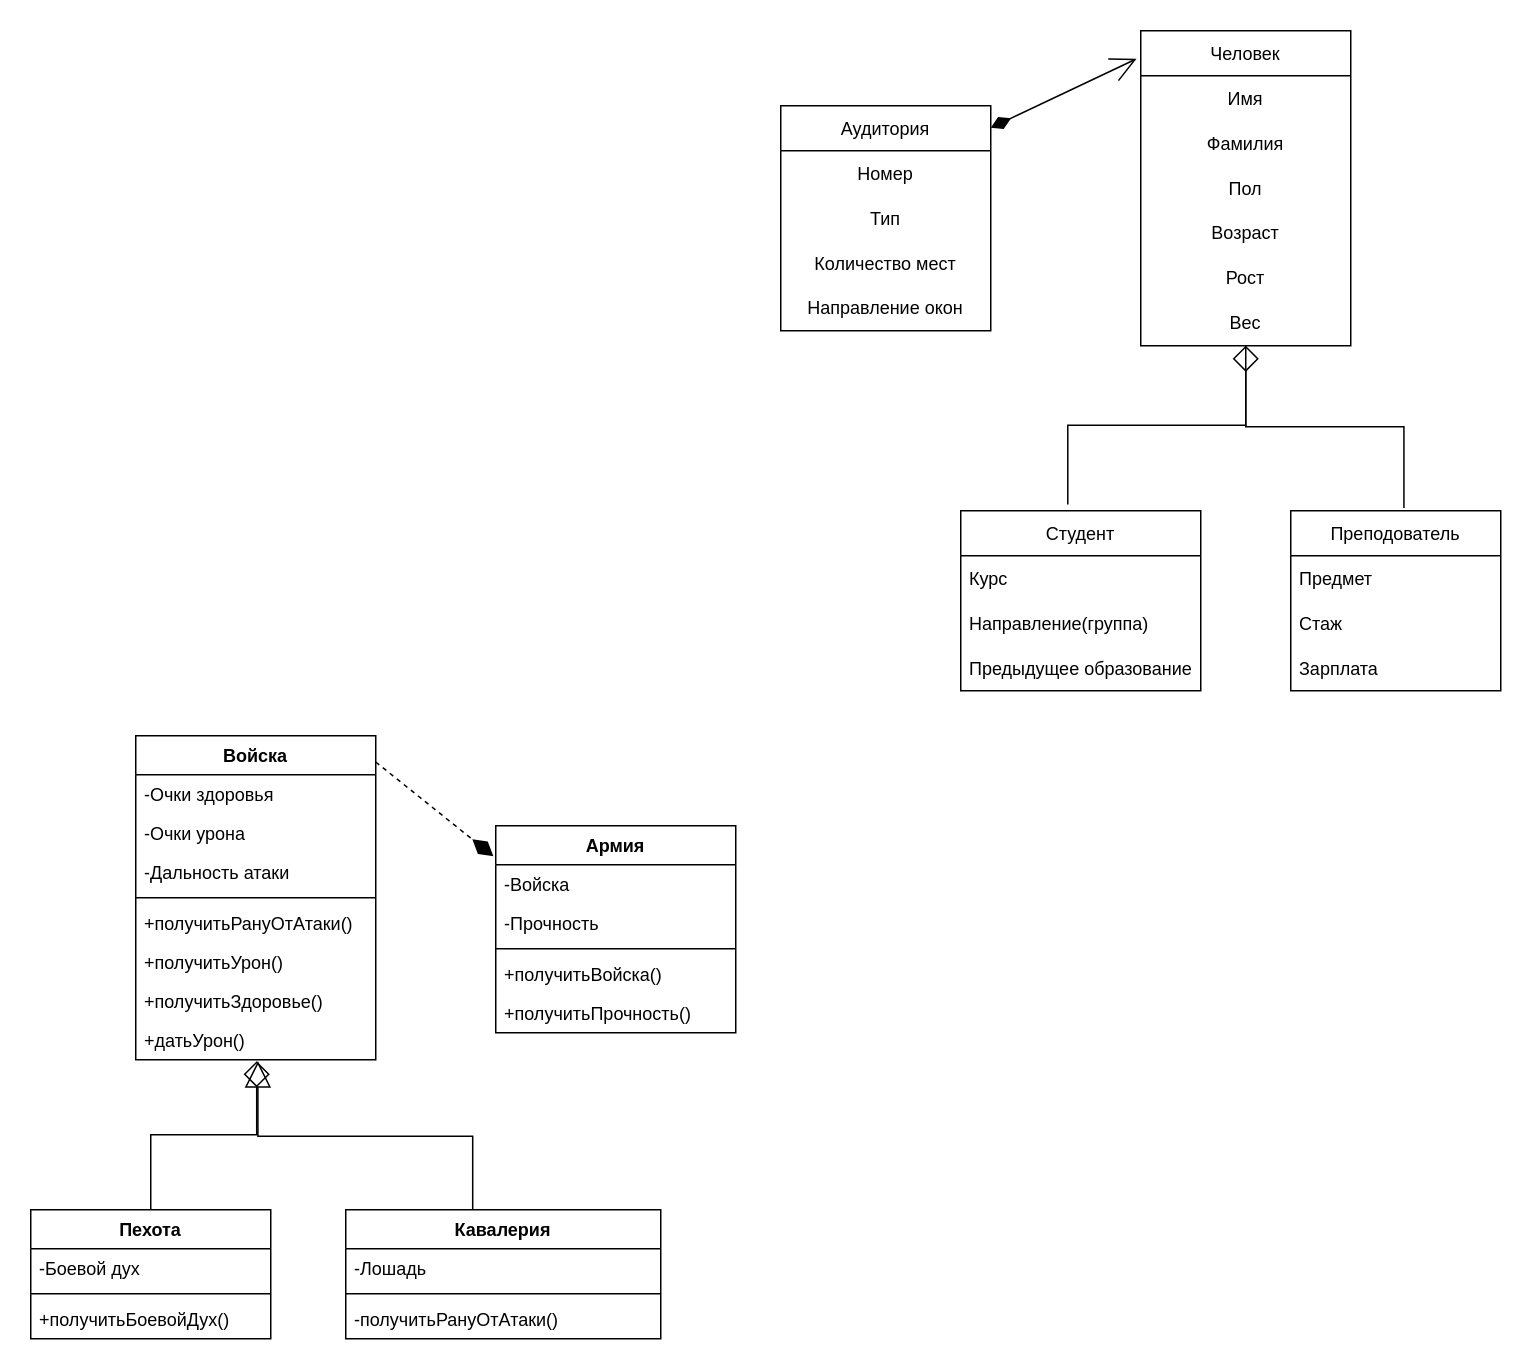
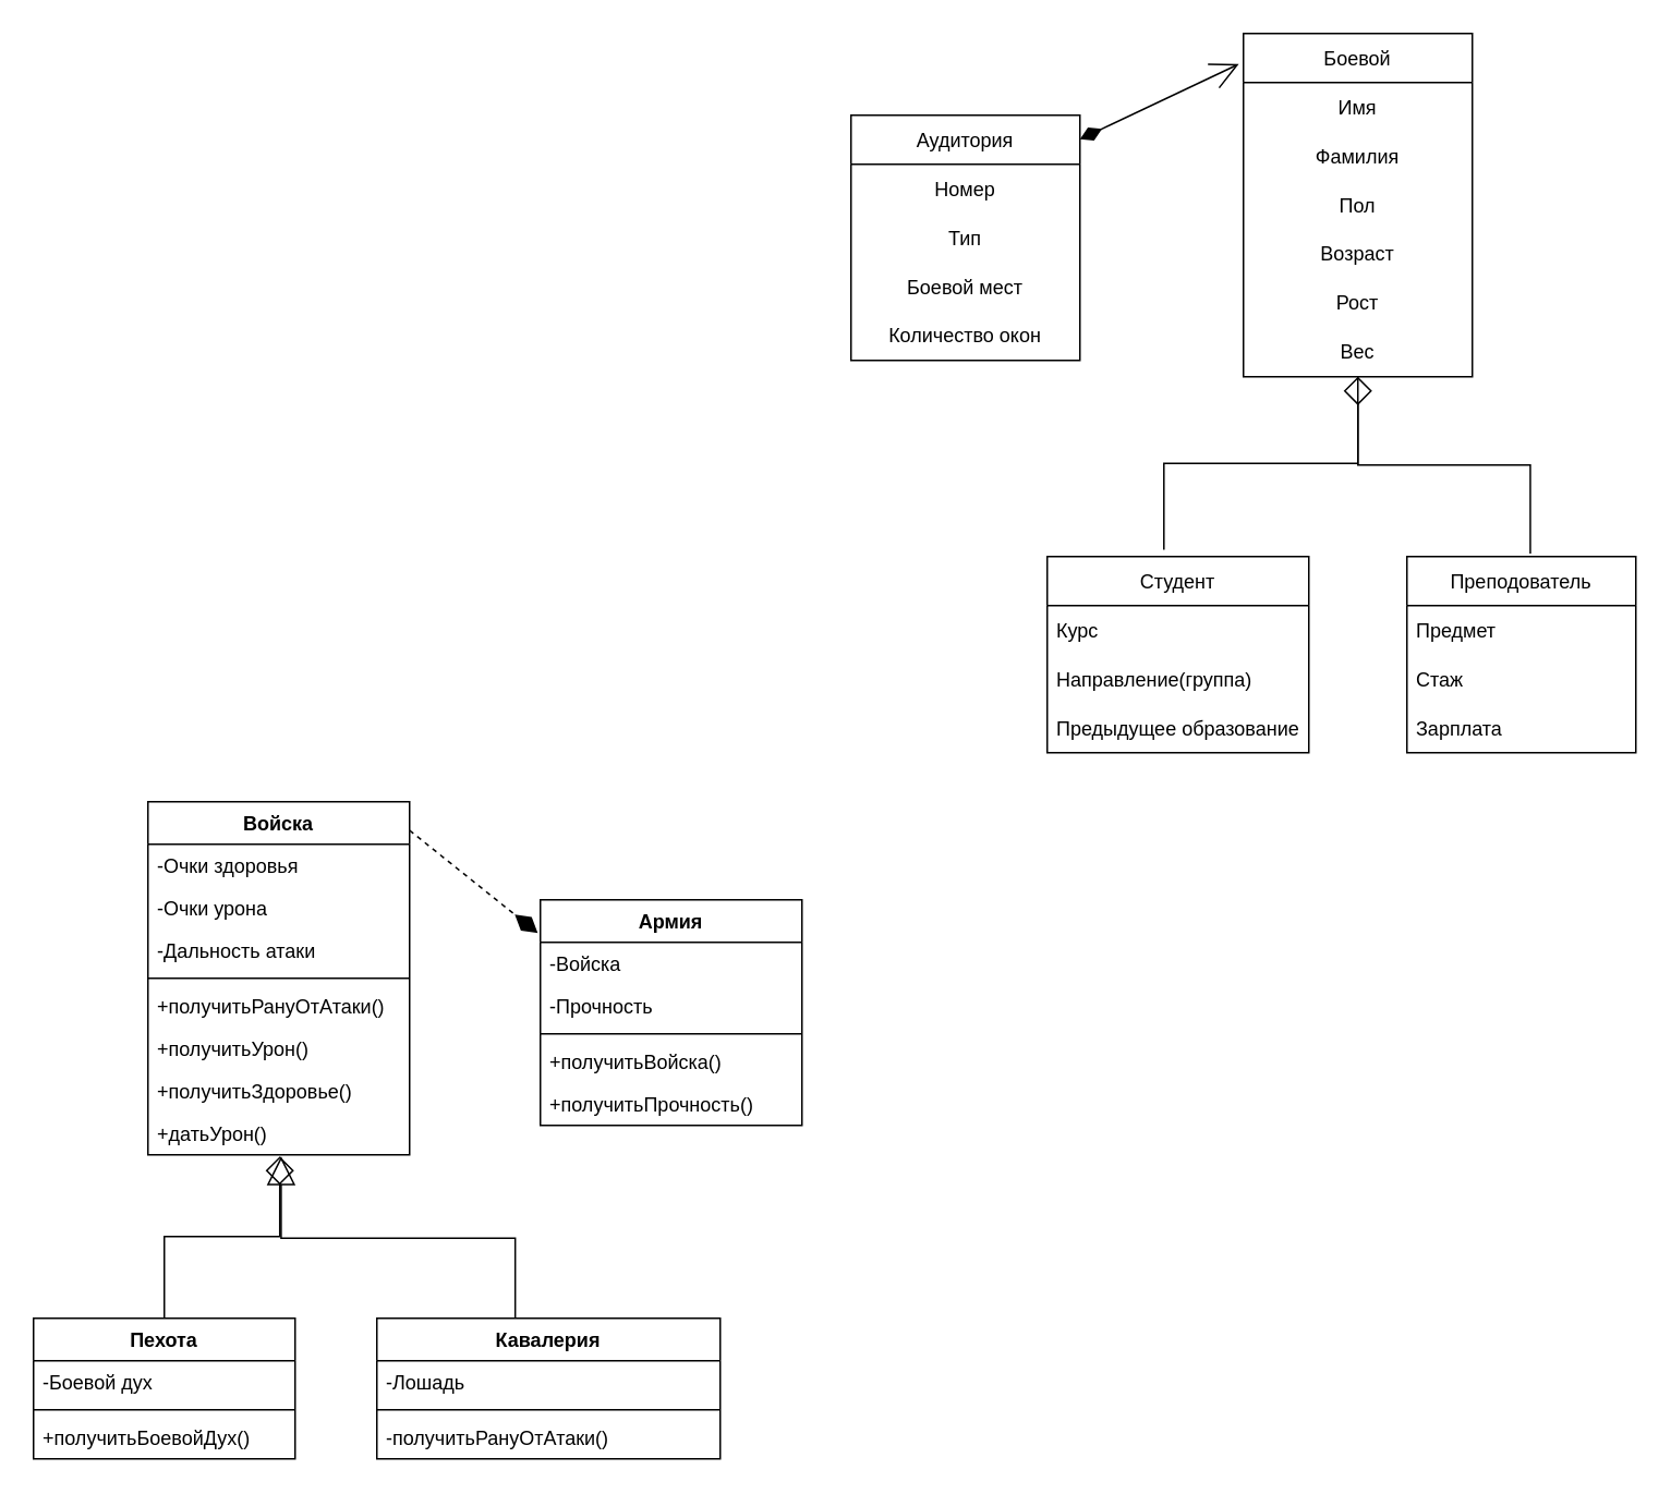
- <mxCell id="7" value="Человек" style="swimlane;fontStyle=0;childLayout=stackLayout;horizontal=1;startSize=30;horizontalStack=0;resizeParent=1;resizeParentMax=0;resizeLast=0;collapsible=1;marginBottom=0;" vertex="1" parent="1"><mxGeometry x="760" y="20" width="140" height="210" as="geometry" /></mxCell>
+ <mxCell id="7" value="Боевой" style="swimlane;fontStyle=0;childLayout=stackLayout;horizontal=1;startSize=30;horizontalStack=0;resizeParent=1;resizeParentMax=0;resizeLast=0;collapsible=1;marginBottom=0;" vertex="1" parent="1"><mxGeometry x="760" y="20" width="140" height="210" as="geometry" /></mxCell>
- <mxCell id="5" value="Количество мест" style="text;strokeColor=none;fillColor=none;align=center;verticalAlign=middle;spacingLeft=4;spacingRight=4;overflow=hidden;points=[[0,0.5],[1,0.5]];portConstraint=eastwest;rotatable=0;" vertex="1" parent="2"><mxGeometry y="90" width="140" height="30" as="geometry" /></mxCell>
+ <mxCell id="5" value="Боевой мест" style="text;strokeColor=none;fillColor=none;align=center;verticalAlign=middle;spacingLeft=4;spacingRight=4;overflow=hidden;points=[[0,0.5],[1,0.5]];portConstraint=eastwest;rotatable=0;" vertex="1" parent="2"><mxGeometry y="90" width="140" height="30" as="geometry" /></mxCell>
- <mxCell id="6" value="Направление окон" style="text;html=1;strokeColor=none;fillColor=none;align=center;verticalAlign=middle;whiteSpace=wrap;rounded=0;" vertex="1" parent="2"><mxGeometry y="120" width="140" height="30" as="geometry" /></mxCell>
+ <mxCell id="6" value="Количество окон" style="text;html=1;strokeColor=none;fillColor=none;align=center;verticalAlign=middle;whiteSpace=wrap;rounded=0;" vertex="1" parent="2"><mxGeometry y="120" width="140" height="30" as="geometry" /></mxCell>
